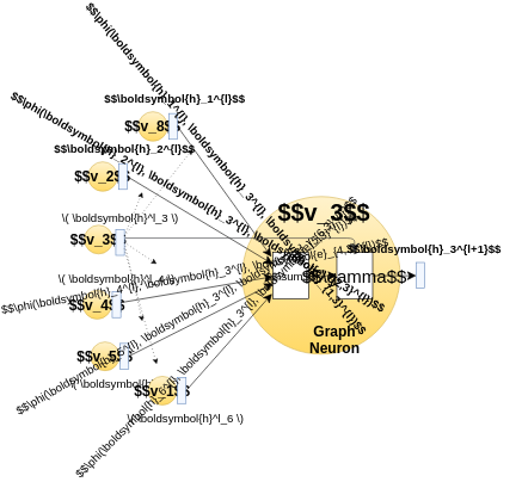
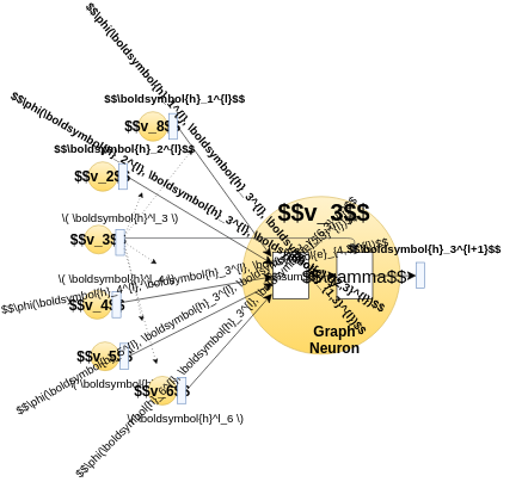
- <mxCell id="42" value="&lt;font style=&quot;font-size: 20px&quot;&gt;&lt;b&gt;$$v_1$$&lt;/b&gt;&lt;/font&gt;" style="ellipse;whiteSpace=wrap;html=1;aspect=fixed;gradientColor=#ffd966;fillColor=#fff2cc;strokeColor=#d6b656;" parent="1" vertex="1"><mxGeometry x="158" y="417" width="40" height="40" as="geometry" /></mxCell>
+ <mxCell id="42" value="&lt;font style=&quot;font-size: 20px&quot;&gt;&lt;b&gt;$$v_6$$&lt;/b&gt;&lt;/font&gt;" style="ellipse;whiteSpace=wrap;html=1;aspect=fixed;gradientColor=#ffd966;fillColor=#fff2cc;strokeColor=#d6b656;" parent="1" vertex="1"><mxGeometry x="158" y="417" width="40" height="40" as="geometry" /></mxCell>
